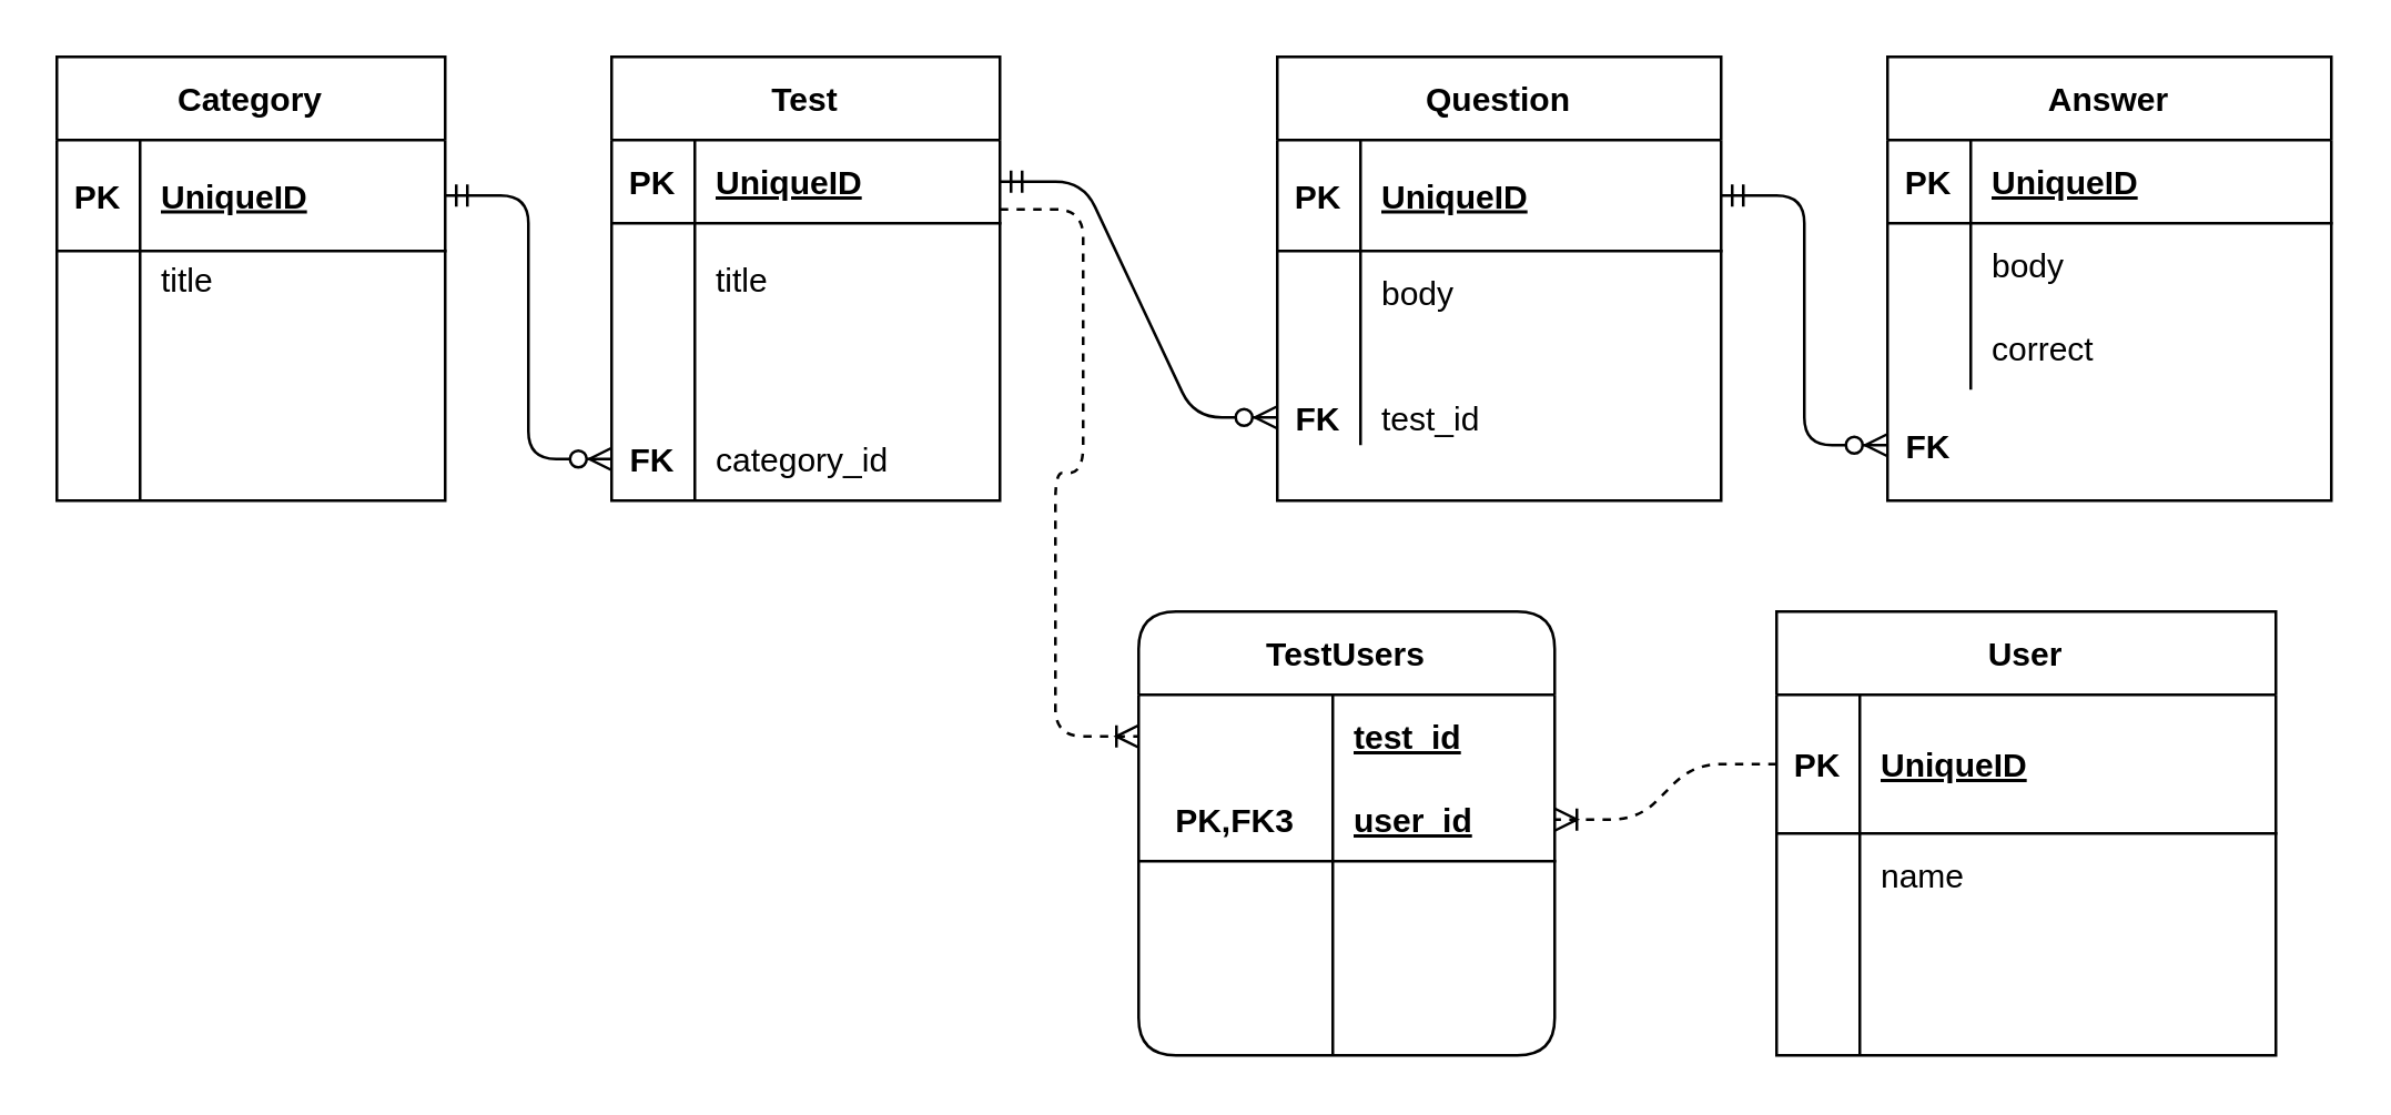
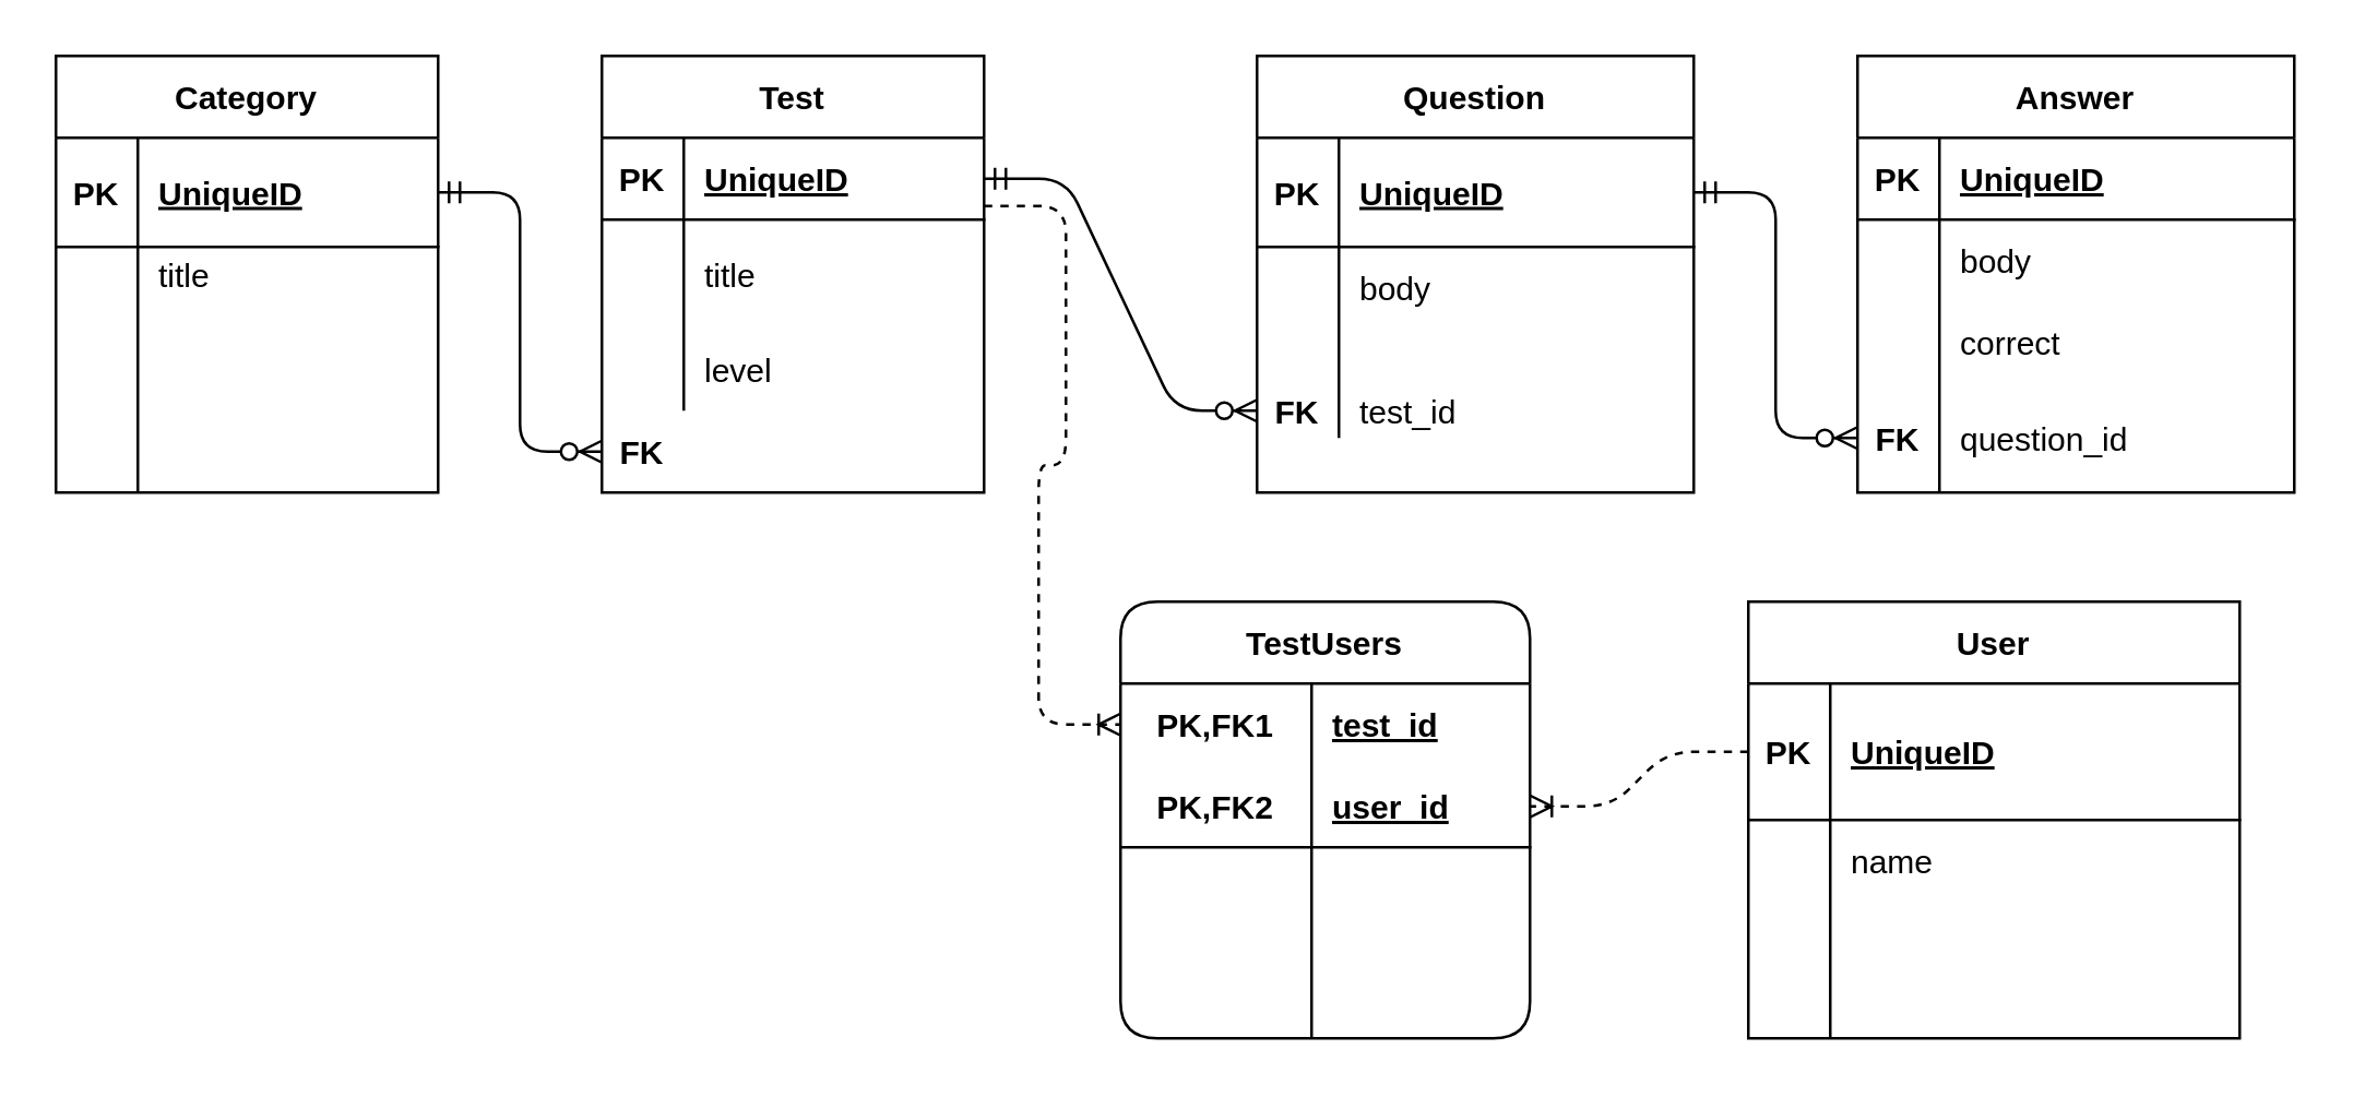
+ <mxCell id="11" value="level" style="shape=partialRectangle;connectable=0;fillColor=none;top=0;left=0;bottom=0;right=0;align=left;spacingLeft=6;overflow=hidden;" parent="9" vertex="1"><mxGeometry x="30" width="110" height="30" as="geometry" /></mxCell>
+ <mxCell id="40" value="question_id" style="shape=partialRectangle;connectable=0;fillColor=none;top=0;left=0;bottom=0;right=0;align=left;spacingLeft=6;overflow=hidden;" parent="38" vertex="1"><mxGeometry x="30" width="130" height="40" as="geometry" /></mxCell>
- <mxCell id="14" value="category_id" style="shape=partialRectangle;connectable=0;fillColor=none;top=0;left=0;bottom=0;right=0;align=left;spacingLeft=6;overflow=hidden;" parent="12" vertex="1"><mxGeometry x="30" width="110" height="30" as="geometry" /></mxCell>
+ <mxCell id="43" value="PK,FK1" style="shape=partialRectangle;connectable=0;fillColor=none;top=0;left=0;bottom=0;right=0;fontStyle=1;overflow=hidden;" parent="42" vertex="1"><mxGeometry width="70" height="30" as="geometry" /></mxCell>
- <mxCell id="46" value="PK,FK3" style="shape=partialRectangle;connectable=0;fillColor=none;top=0;left=0;bottom=0;right=0;fontStyle=1;overflow=hidden;" parent="45" vertex="1"><mxGeometry width="70" height="30" as="geometry" /></mxCell>
+ <mxCell id="46" value="PK,FK2" style="shape=partialRectangle;connectable=0;fillColor=none;top=0;left=0;bottom=0;right=0;fontStyle=1;overflow=hidden;" parent="45" vertex="1"><mxGeometry width="70" height="30" as="geometry" /></mxCell>
